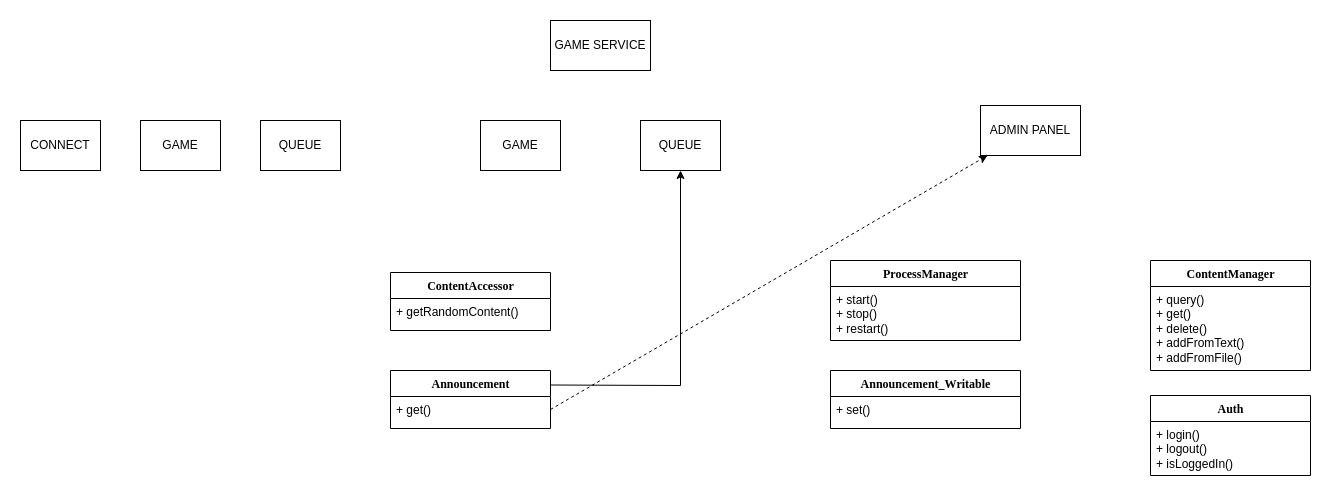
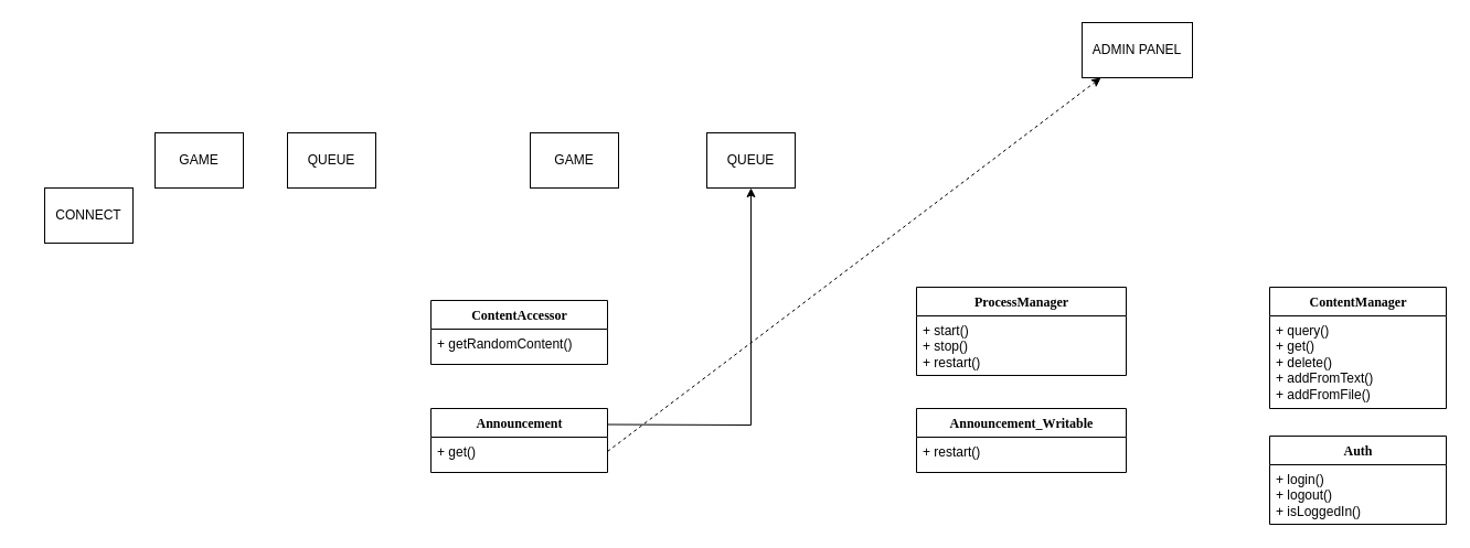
- <mxCell id="4" value="GAME SERVICE" style="rounded=0;whiteSpace=wrap;html=1;strokeColor=default;" parent="1" vertex="1"><mxGeometry x="550" y="20" width="100" height="50" as="geometry" /></mxCell>
- <mxCell id="5" value="ADMIN PANEL" style="rounded=0;whiteSpace=wrap;html=1;strokeColor=default;" parent="1" vertex="1"><mxGeometry x="980" y="105" width="100" height="50" as="geometry" /></mxCell>
+ <mxCell id="5" value="ADMIN PANEL" style="rounded=0;whiteSpace=wrap;html=1;strokeColor=default;" parent="1" vertex="1"><mxGeometry x="980" y="20" width="100" height="50" as="geometry" /></mxCell>
- <mxCell id="6" value="CONNECT" style="rounded=0;whiteSpace=wrap;html=1;strokeColor=default;" parent="1" vertex="1"><mxGeometry x="20" y="120" width="80" height="50" as="geometry" /></mxCell>
+ <mxCell id="6" value="CONNECT" style="rounded=0;whiteSpace=wrap;html=1;strokeColor=default;" parent="1" vertex="1"><mxGeometry x="40" y="170" width="80" height="50" as="geometry" /></mxCell>
- <mxCell id="20" value="+ set()&amp;nbsp;" style="text;html=1;strokeColor=none;fillColor=none;align=left;verticalAlign=top;spacingLeft=4;spacingRight=4;whiteSpace=wrap;overflow=hidden;rotatable=0;points=[[0,0.5],[1,0.5]];portConstraint=eastwest;" parent="19" vertex="1"><mxGeometry y="26" width="190" height="26" as="geometry" /></mxCell>
+ <mxCell id="20" value="+ restart()&amp;nbsp;" style="text;html=1;strokeColor=none;fillColor=none;align=left;verticalAlign=top;spacingLeft=4;spacingRight=4;whiteSpace=wrap;overflow=hidden;rotatable=0;points=[[0,0.5],[1,0.5]];portConstraint=eastwest;" parent="19" vertex="1"><mxGeometry y="26" width="190" height="26" as="geometry" /></mxCell>
